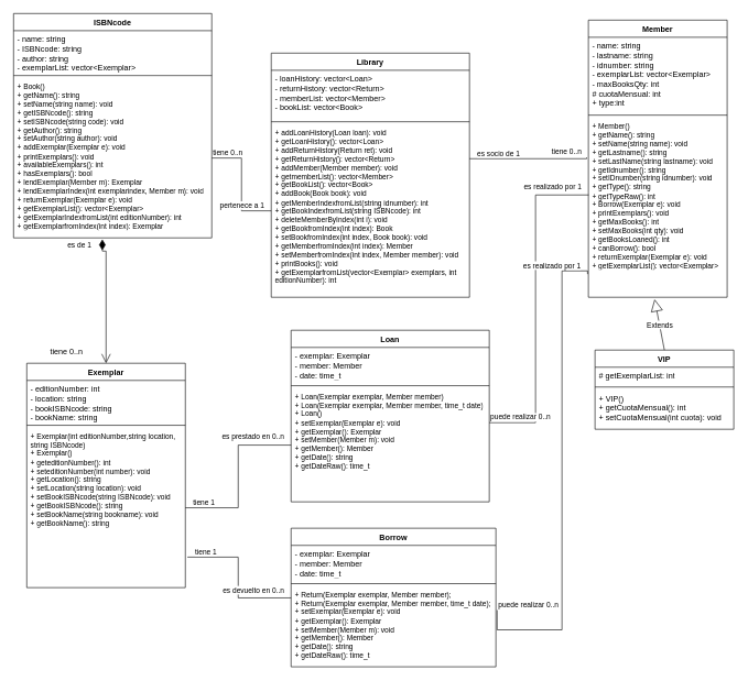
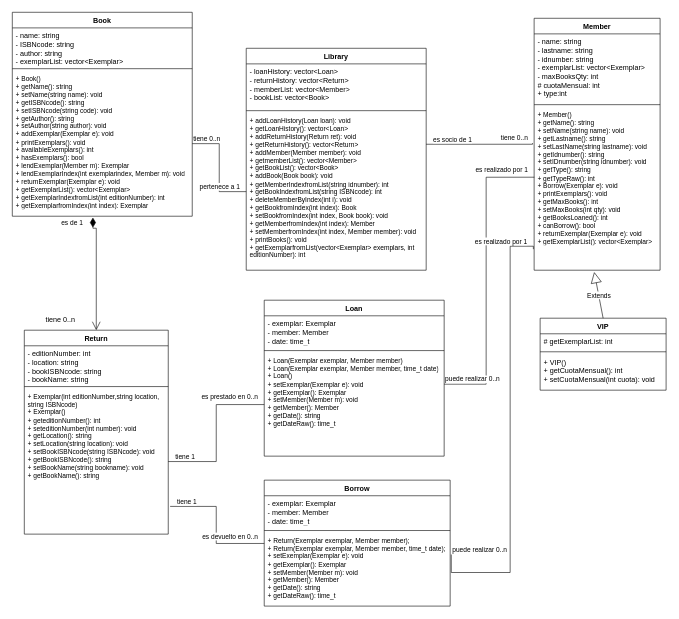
- <mxCell id="2" value="ISBNcode" style="swimlane;fontStyle=1;align=center;verticalAlign=top;childLayout=stackLayout;horizontal=1;startSize=26;horizontalStack=0;resizeParent=1;resizeParentMax=0;resizeLast=0;collapsible=1;marginBottom=0;whiteSpace=wrap;html=1;" vertex="1" parent="1"><mxGeometry x="20" y="20" width="300" height="340" as="geometry" /></mxCell>
+ <mxCell id="2" value="Book" style="swimlane;fontStyle=1;align=center;verticalAlign=top;childLayout=stackLayout;horizontal=1;startSize=26;horizontalStack=0;resizeParent=1;resizeParentMax=0;resizeLast=0;collapsible=1;marginBottom=0;whiteSpace=wrap;html=1;" vertex="1" parent="1"><mxGeometry x="20" y="20" width="300" height="340" as="geometry" /></mxCell>
- <mxCell id="6" value="Exemplar" style="swimlane;fontStyle=1;align=center;verticalAlign=top;childLayout=stackLayout;horizontal=1;startSize=26;horizontalStack=0;resizeParent=1;resizeParentMax=0;resizeLast=0;collapsible=1;marginBottom=0;whiteSpace=wrap;html=1;" vertex="1" parent="1"><mxGeometry x="40" y="550" width="240" height="340" as="geometry" /></mxCell>
+ <mxCell id="6" value="Return" style="swimlane;fontStyle=1;align=center;verticalAlign=top;childLayout=stackLayout;horizontal=1;startSize=26;horizontalStack=0;resizeParent=1;resizeParentMax=0;resizeLast=0;collapsible=1;marginBottom=0;whiteSpace=wrap;html=1;" vertex="1" parent="1"><mxGeometry x="40" y="550" width="240" height="340" as="geometry" /></mxCell>
